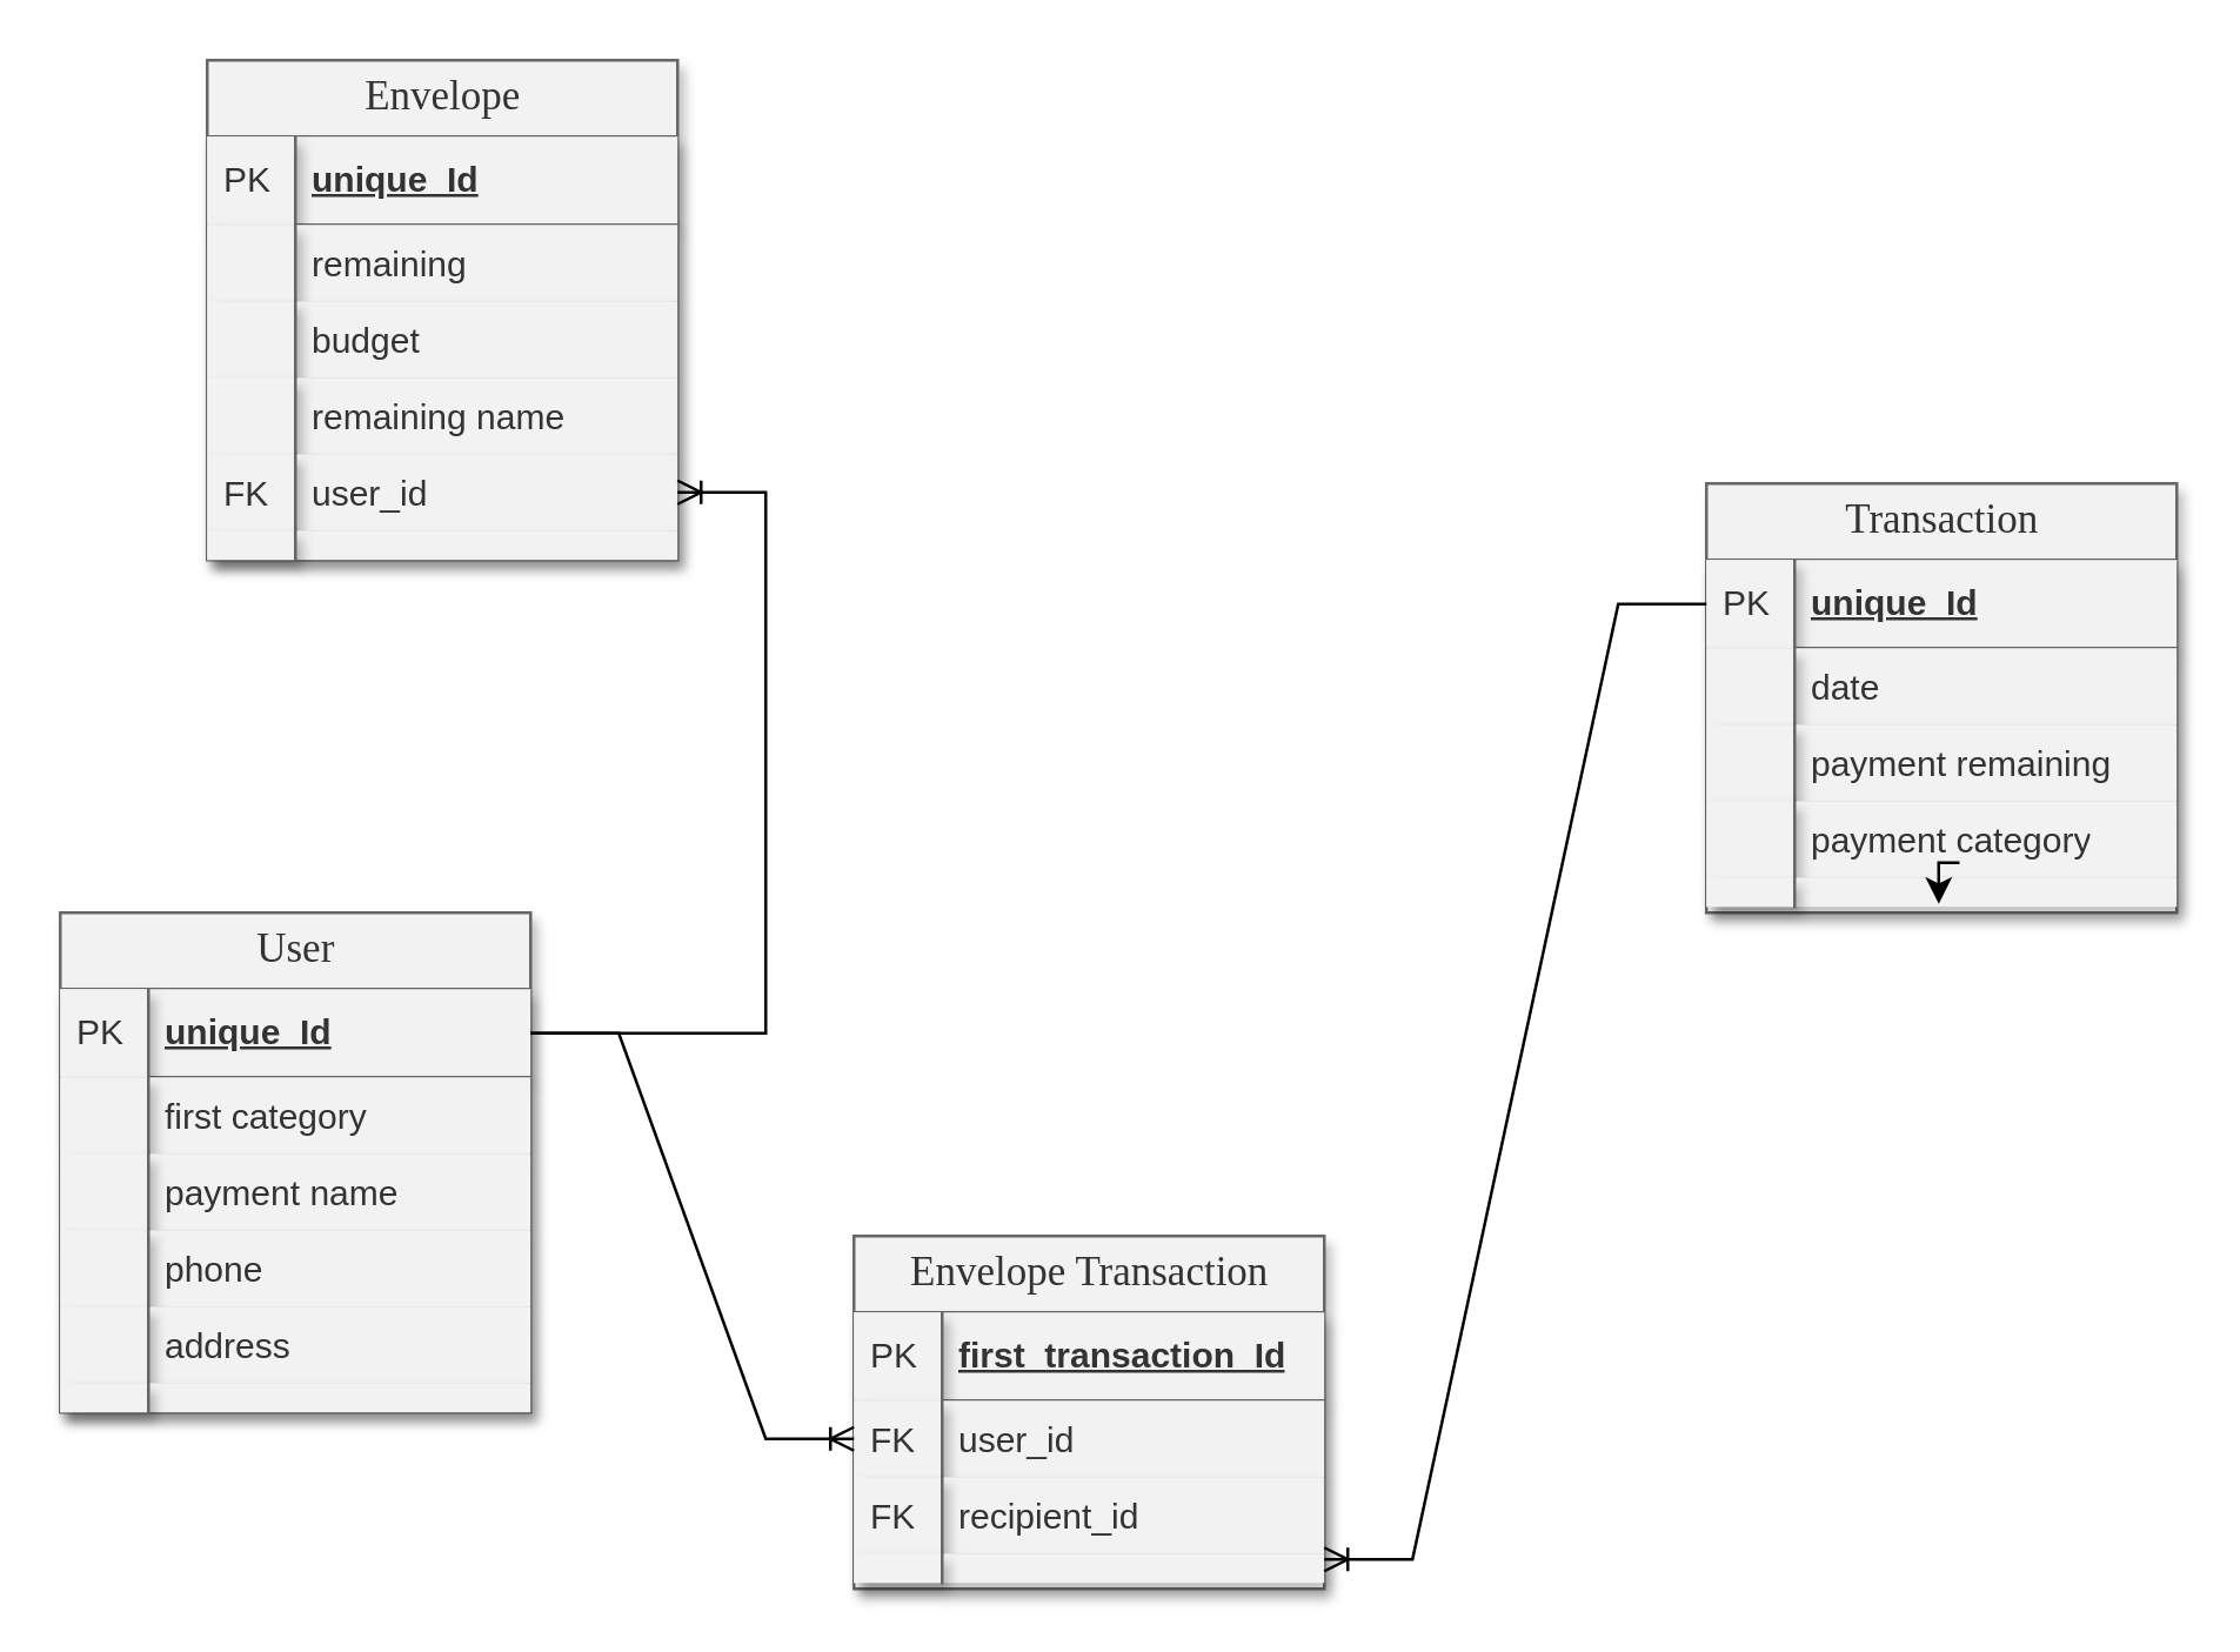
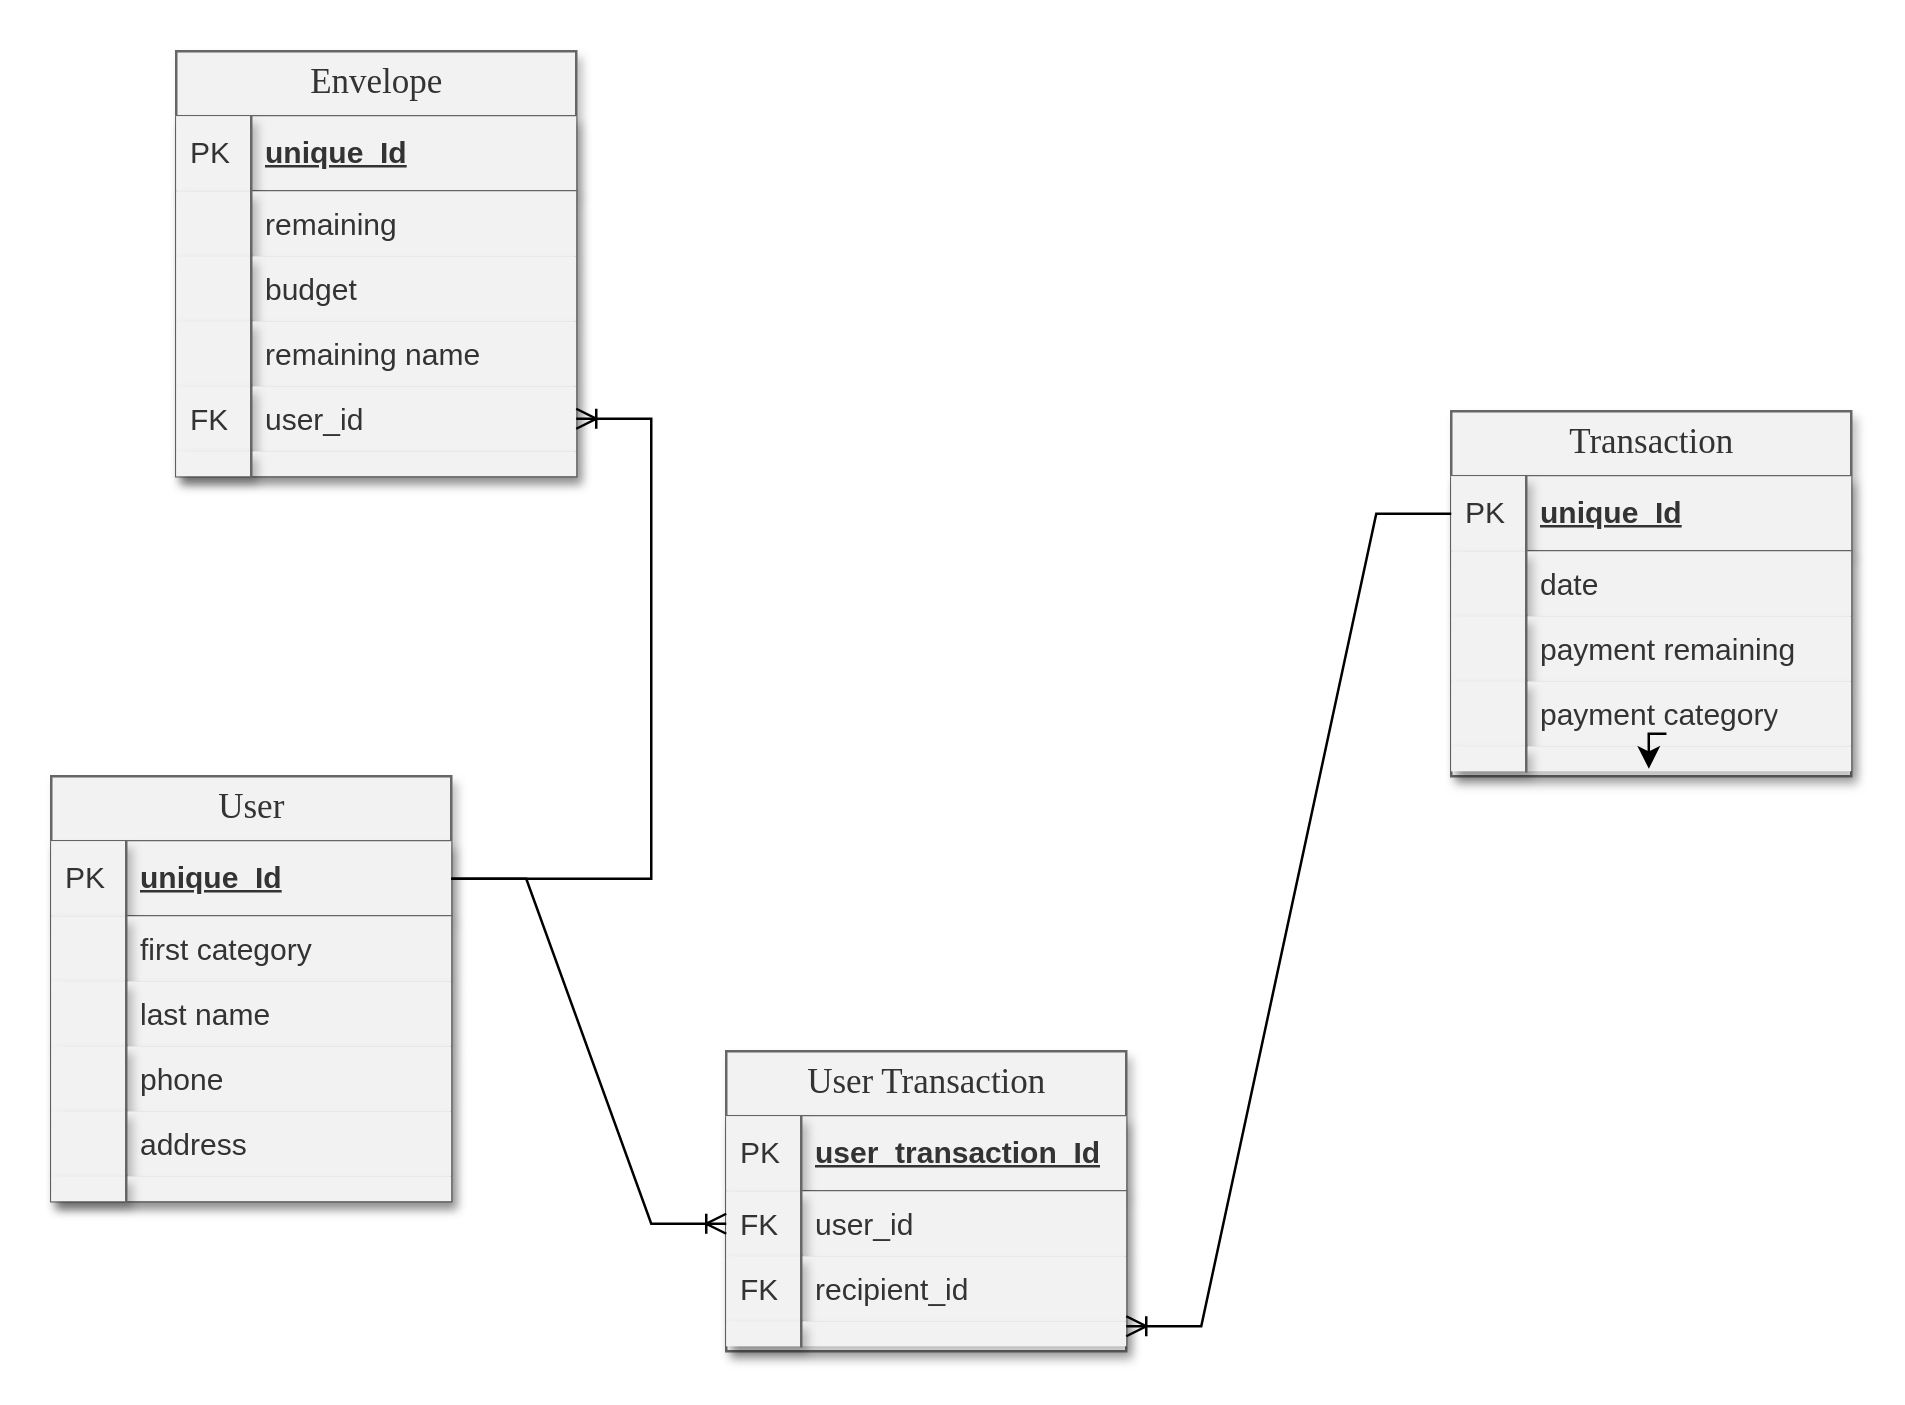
- <mxCell id="7" value="payment name" style="shape=partialRectangle;top=0;left=0;right=0;bottom=0;html=1;align=left;verticalAlign=top;spacingLeft=34;spacingRight=4;whiteSpace=wrap;overflow=hidden;rotatable=0;points=[[0,0.5],[1,0.5]];portConstraint=eastwest;dropTarget=0;labelBorderColor=none;fillColor=#F2F2F2;strokeColor=#666666;fontColor=#333333;gradientColor=none;shadow=1;" vertex="1" parent="2"><mxGeometry y="82" width="160" height="26" as="geometry" /></mxCell>
+ <mxCell id="7" value="last name" style="shape=partialRectangle;top=0;left=0;right=0;bottom=0;html=1;align=left;verticalAlign=top;spacingLeft=34;spacingRight=4;whiteSpace=wrap;overflow=hidden;rotatable=0;points=[[0,0.5],[1,0.5]];portConstraint=eastwest;dropTarget=0;labelBorderColor=none;fillColor=#F2F2F2;strokeColor=#666666;fontColor=#333333;gradientColor=none;shadow=1;" vertex="1" parent="2"><mxGeometry y="82" width="160" height="26" as="geometry" /></mxCell>
- <mxCell id="40" value="Envelope Transaction" style="swimlane;html=1;fontStyle=0;childLayout=stackLayout;horizontal=1;startSize=26;horizontalStack=0;resizeParent=1;resizeLast=0;collapsible=1;marginBottom=0;swimlaneFillColor=#ffffff;align=center;rounded=0;shadow=1;comic=0;labelBackgroundColor=none;strokeWidth=1;fontFamily=Verdana;fontSize=14;labelBorderColor=none;fillColor=#F2F2F2;strokeColor=#666666;fontColor=#333333;gradientColor=none;" vertex="1" parent="1"><mxGeometry x="290" y="420" width="160" height="120" as="geometry" /></mxCell>
+ <mxCell id="40" value="User Transaction" style="swimlane;html=1;fontStyle=0;childLayout=stackLayout;horizontal=1;startSize=26;horizontalStack=0;resizeParent=1;resizeLast=0;collapsible=1;marginBottom=0;swimlaneFillColor=#ffffff;align=center;rounded=0;shadow=1;comic=0;labelBackgroundColor=none;strokeWidth=1;fontFamily=Verdana;fontSize=14;labelBorderColor=none;fillColor=#F2F2F2;strokeColor=#666666;fontColor=#333333;gradientColor=none;" vertex="1" parent="1"><mxGeometry x="290" y="420" width="160" height="120" as="geometry" /></mxCell>
- <mxCell id="41" value="first_transaction_Id" style="shape=partialRectangle;top=0;left=0;right=0;bottom=1;html=1;align=left;verticalAlign=middle;spacingLeft=34;spacingRight=4;whiteSpace=wrap;overflow=hidden;rotatable=0;points=[[0,0.5],[1,0.5]];portConstraint=eastwest;dropTarget=0;fontStyle=5;labelBorderColor=none;fillColor=#F2F2F2;strokeColor=#666666;fontColor=#333333;gradientColor=none;shadow=1;" vertex="1" parent="40"><mxGeometry y="26" width="160" height="30" as="geometry" /></mxCell>
+ <mxCell id="41" value="user_transaction_Id" style="shape=partialRectangle;top=0;left=0;right=0;bottom=1;html=1;align=left;verticalAlign=middle;spacingLeft=34;spacingRight=4;whiteSpace=wrap;overflow=hidden;rotatable=0;points=[[0,0.5],[1,0.5]];portConstraint=eastwest;dropTarget=0;fontStyle=5;labelBorderColor=none;fillColor=#F2F2F2;strokeColor=#666666;fontColor=#333333;gradientColor=none;shadow=1;" vertex="1" parent="40"><mxGeometry y="26" width="160" height="30" as="geometry" /></mxCell>
